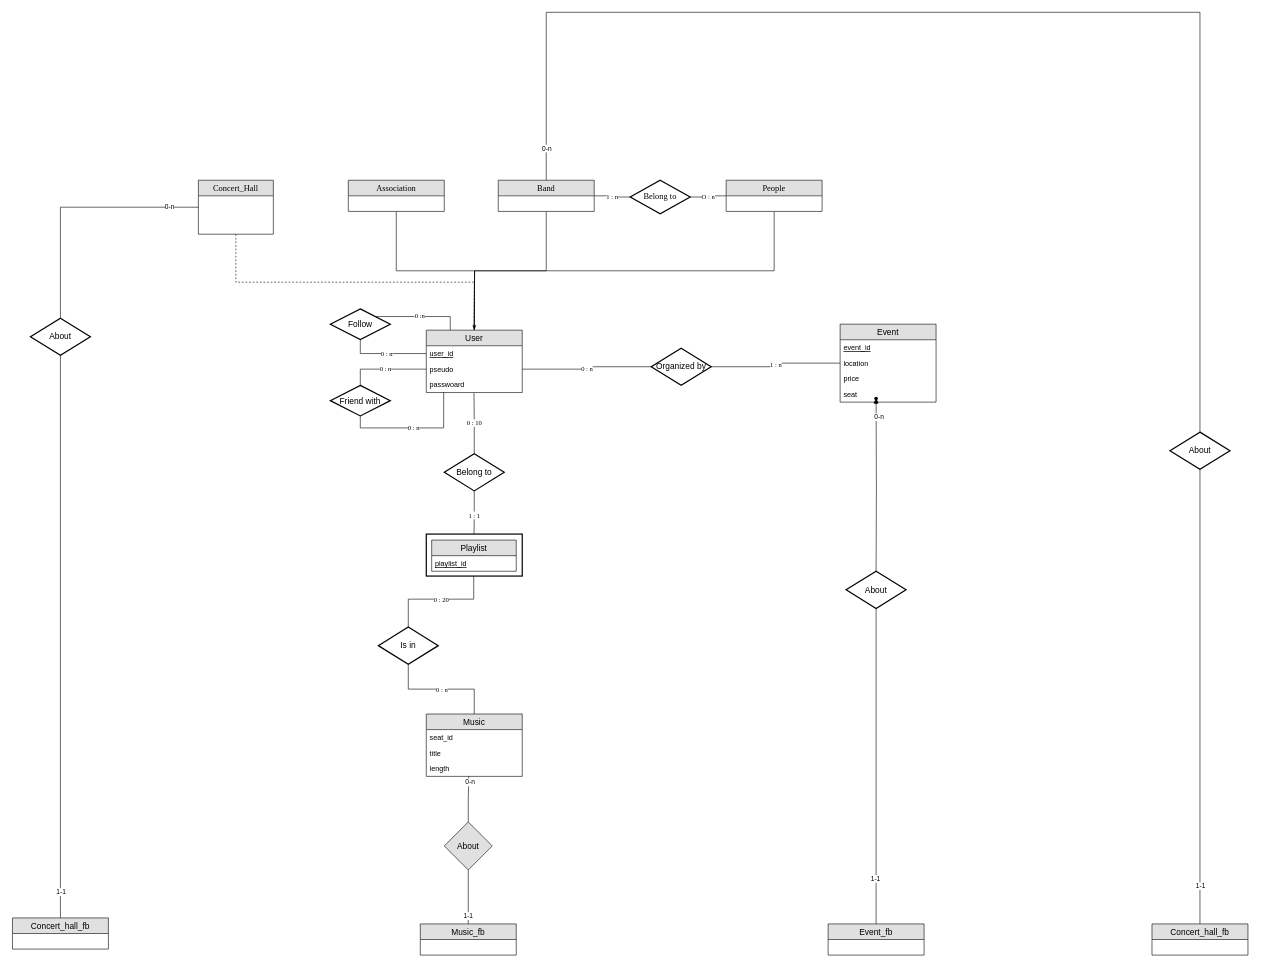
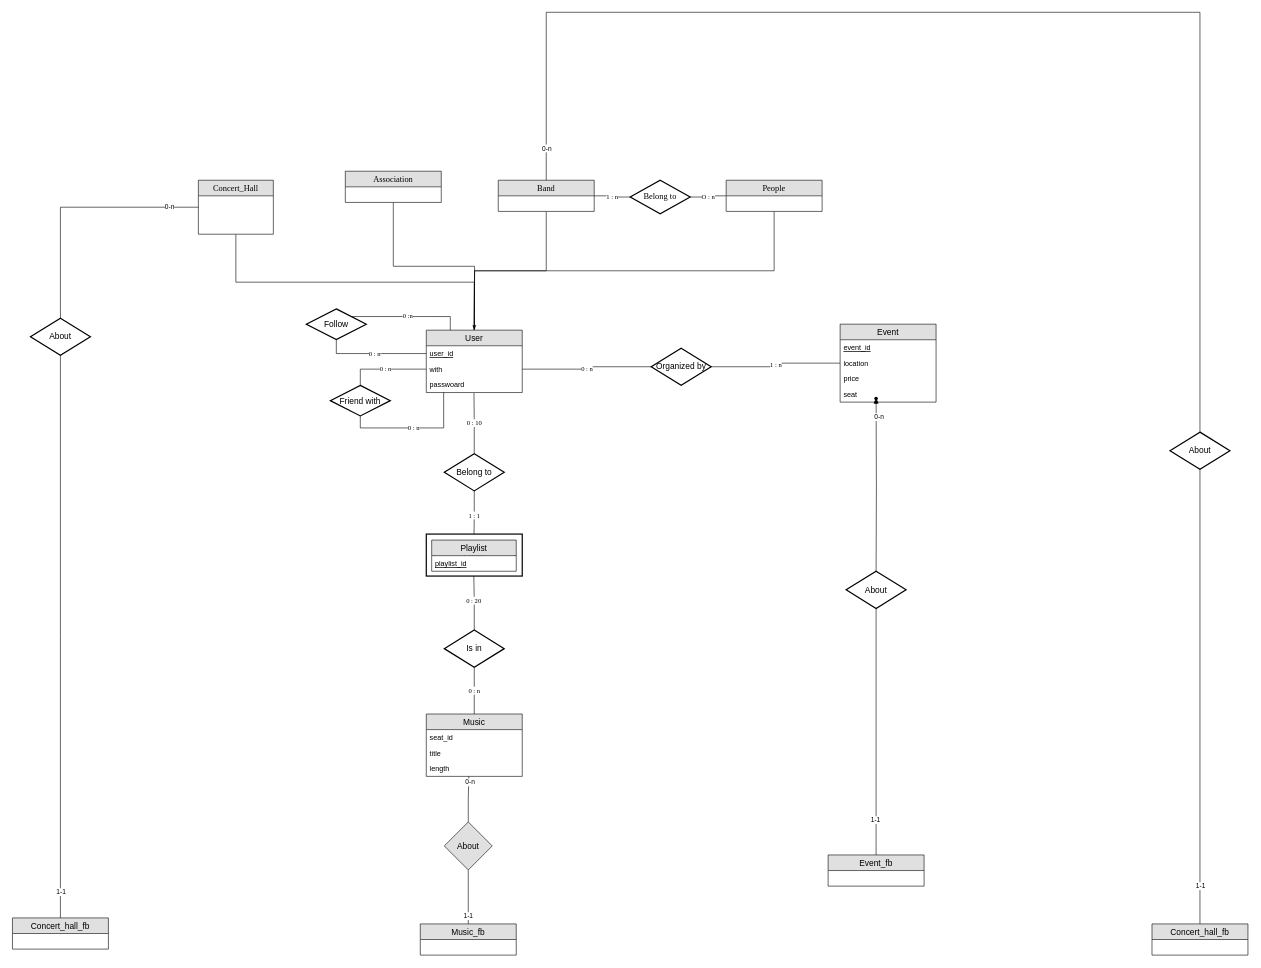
- <mxCell id="5" value="Association" style="swimlane;fontStyle=0;childLayout=stackLayout;horizontal=1;startSize=26;fillColor=#e0e0e0;horizontalStack=0;resizeParent=1;resizeParentMax=0;resizeLast=0;collapsible=1;marginBottom=0;swimlaneFillColor=#ffffff;align=center;fontSize=14;fontFamily=Comic Sans MS;" parent="1" vertex="1"><mxGeometry x="580" y="300" width="160" height="52" as="geometry" /></mxCell>
+ <mxCell id="5" value="Association" style="swimlane;fontStyle=0;childLayout=stackLayout;horizontal=1;startSize=26;fillColor=#e0e0e0;horizontalStack=0;resizeParent=1;resizeParentMax=0;resizeLast=0;collapsible=1;marginBottom=0;swimlaneFillColor=#ffffff;align=center;fontSize=14;fontFamily=Comic Sans MS;" parent="1" vertex="1"><mxGeometry x="575" y="285" width="160" height="52" as="geometry" /></mxCell>
- <mxCell id="2" style="edgeStyle=orthogonalEdgeStyle;rounded=0;orthogonalLoop=1;jettySize=auto;html=1;exitX=0.5;exitY=1;exitDx=0;exitDy=0;entryX=0.5;entryY=0;entryDx=0;entryDy=0;endArrow=none;endFill=0;fontFamily=Comic Sans MS;dashed=1;" parent="1" source="3" target="13" edge="1"><mxGeometry relative="1" as="geometry" /></mxCell>
+ <mxCell id="2" style="edgeStyle=orthogonalEdgeStyle;rounded=0;orthogonalLoop=1;jettySize=auto;html=1;exitX=0.5;exitY=1;exitDx=0;exitDy=0;entryX=0.5;entryY=0;entryDx=0;entryDy=0;endArrow=none;endFill=0;fontFamily=Comic Sans MS;" parent="1" source="3" target="13" edge="1"><mxGeometry relative="1" as="geometry" /></mxCell>
- <mxCell id="27" value="Follow" style="shape=rhombus;strokeWidth=2;fontSize=17;perimeter=rhombusPerimeter;whiteSpace=wrap;html=1;align=center;fontSize=14;" parent="1" vertex="1"><mxGeometry x="550" y="514.5" width="100" height="51" as="geometry" /></mxCell>
+ <mxCell id="27" value="Follow" style="shape=rhombus;strokeWidth=2;fontSize=17;perimeter=rhombusPerimeter;whiteSpace=wrap;html=1;align=center;fontSize=14;" parent="1" vertex="1"><mxGeometry x="510" y="514.5" width="100" height="51" as="geometry" /></mxCell>
- <mxCell id="15" value="pseudo" style="text;strokeColor=none;fillColor=none;spacingLeft=4;spacingRight=4;overflow=hidden;rotatable=0;points=[[0,0.5],[1,0.5]];portConstraint=eastwest;fontSize=12;" parent="13" vertex="1"><mxGeometry y="52" width="160" height="26" as="geometry" /></mxCell>
+ <mxCell id="15" value="with" style="text;strokeColor=none;fillColor=none;spacingLeft=4;spacingRight=4;overflow=hidden;rotatable=0;points=[[0,0.5],[1,0.5]];portConstraint=eastwest;fontSize=12;" parent="13" vertex="1"><mxGeometry y="52" width="160" height="26" as="geometry" /></mxCell>
- <mxCell id="40" value="Is in" style="shape=rhombus;strokeWidth=2;fontSize=17;perimeter=rhombusPerimeter;whiteSpace=wrap;html=1;align=center;fontSize=14;" parent="1" vertex="1"><mxGeometry x="630" y="1045" width="100" height="62" as="geometry" /></mxCell>
+ <mxCell id="40" value="Is in" style="shape=rhombus;strokeWidth=2;fontSize=17;perimeter=rhombusPerimeter;whiteSpace=wrap;html=1;align=center;fontSize=14;" parent="1" vertex="1"><mxGeometry x="740" y="1050" width="100" height="62" as="geometry" /></mxCell>
- <mxCell id="49" value="Event_fb" style="swimlane;fontStyle=0;childLayout=stackLayout;horizontal=1;startSize=26;fillColor=#e0e0e0;horizontalStack=0;resizeParent=1;resizeParentMax=0;resizeLast=0;collapsible=1;marginBottom=0;swimlaneFillColor=#ffffff;align=center;fontSize=14;" vertex="1" parent="1"><mxGeometry x="1380" y="1540" width="160" height="52" as="geometry" /></mxCell>
+ <mxCell id="49" value="Event_fb" style="swimlane;fontStyle=0;childLayout=stackLayout;horizontal=1;startSize=26;fillColor=#e0e0e0;horizontalStack=0;resizeParent=1;resizeParentMax=0;resizeLast=0;collapsible=1;marginBottom=0;swimlaneFillColor=#ffffff;align=center;fontSize=14;" vertex="1" parent="1"><mxGeometry x="1380" y="1425" width="160" height="52" as="geometry" /></mxCell>
